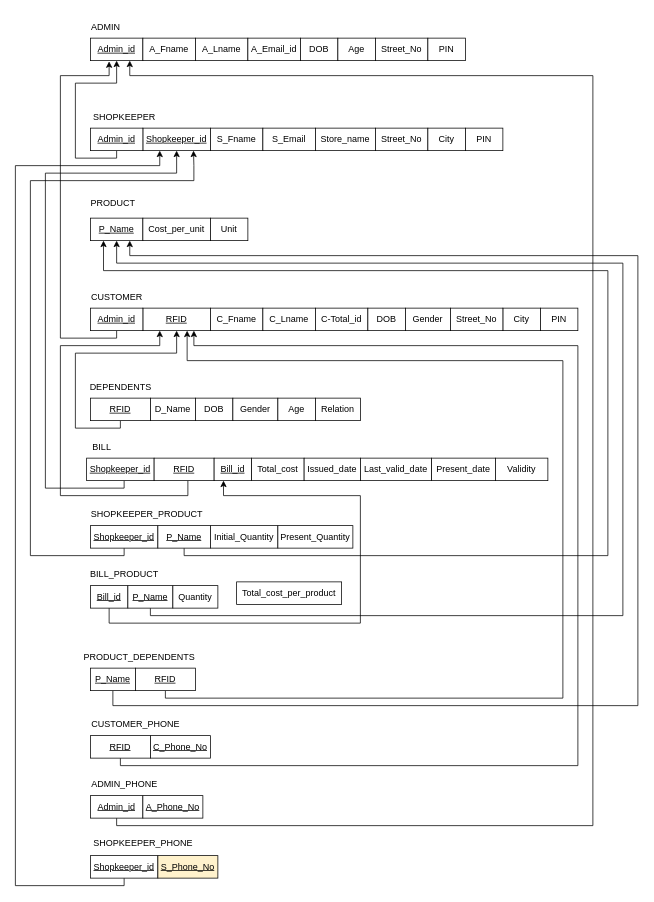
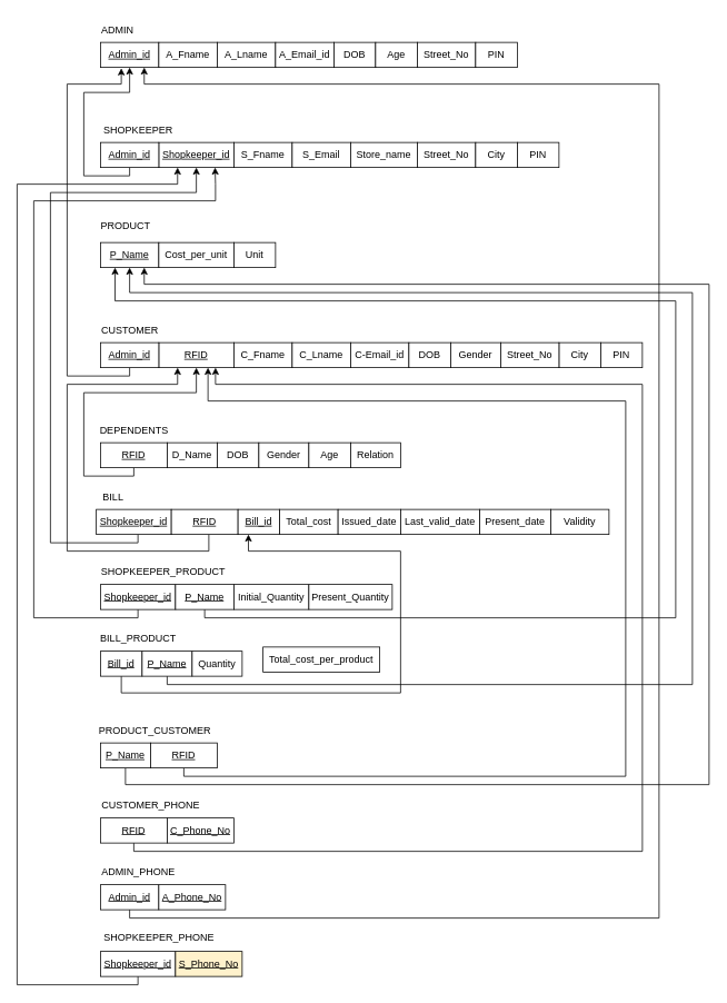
- <mxCell id="29" value="C-Total_id" style="rounded=0;whiteSpace=wrap;html=1;" parent="1" vertex="1"><mxGeometry x="420" y="410" width="70" height="30" as="geometry" /></mxCell>
+ <mxCell id="29" value="C-Email_id" style="rounded=0;whiteSpace=wrap;html=1;" parent="1" vertex="1"><mxGeometry x="420" y="410" width="70" height="30" as="geometry" /></mxCell>
- <mxCell id="75" value="PRODUCT_DEPENDENTS" style="text;html=1;align=center;verticalAlign=middle;resizable=0;points=[];autosize=1;strokeColor=none;fillColor=none;" parent="1" vertex="1"><mxGeometry x="105" y="860" width="160" height="30" as="geometry" /></mxCell>
+ <mxCell id="75" value="PRODUCT_CUSTOMER" style="text;html=1;align=center;verticalAlign=middle;resizable=0;points=[];autosize=1;strokeColor=none;fillColor=none;" parent="1" vertex="1"><mxGeometry x="105" y="860" width="160" height="30" as="geometry" /></mxCell>
